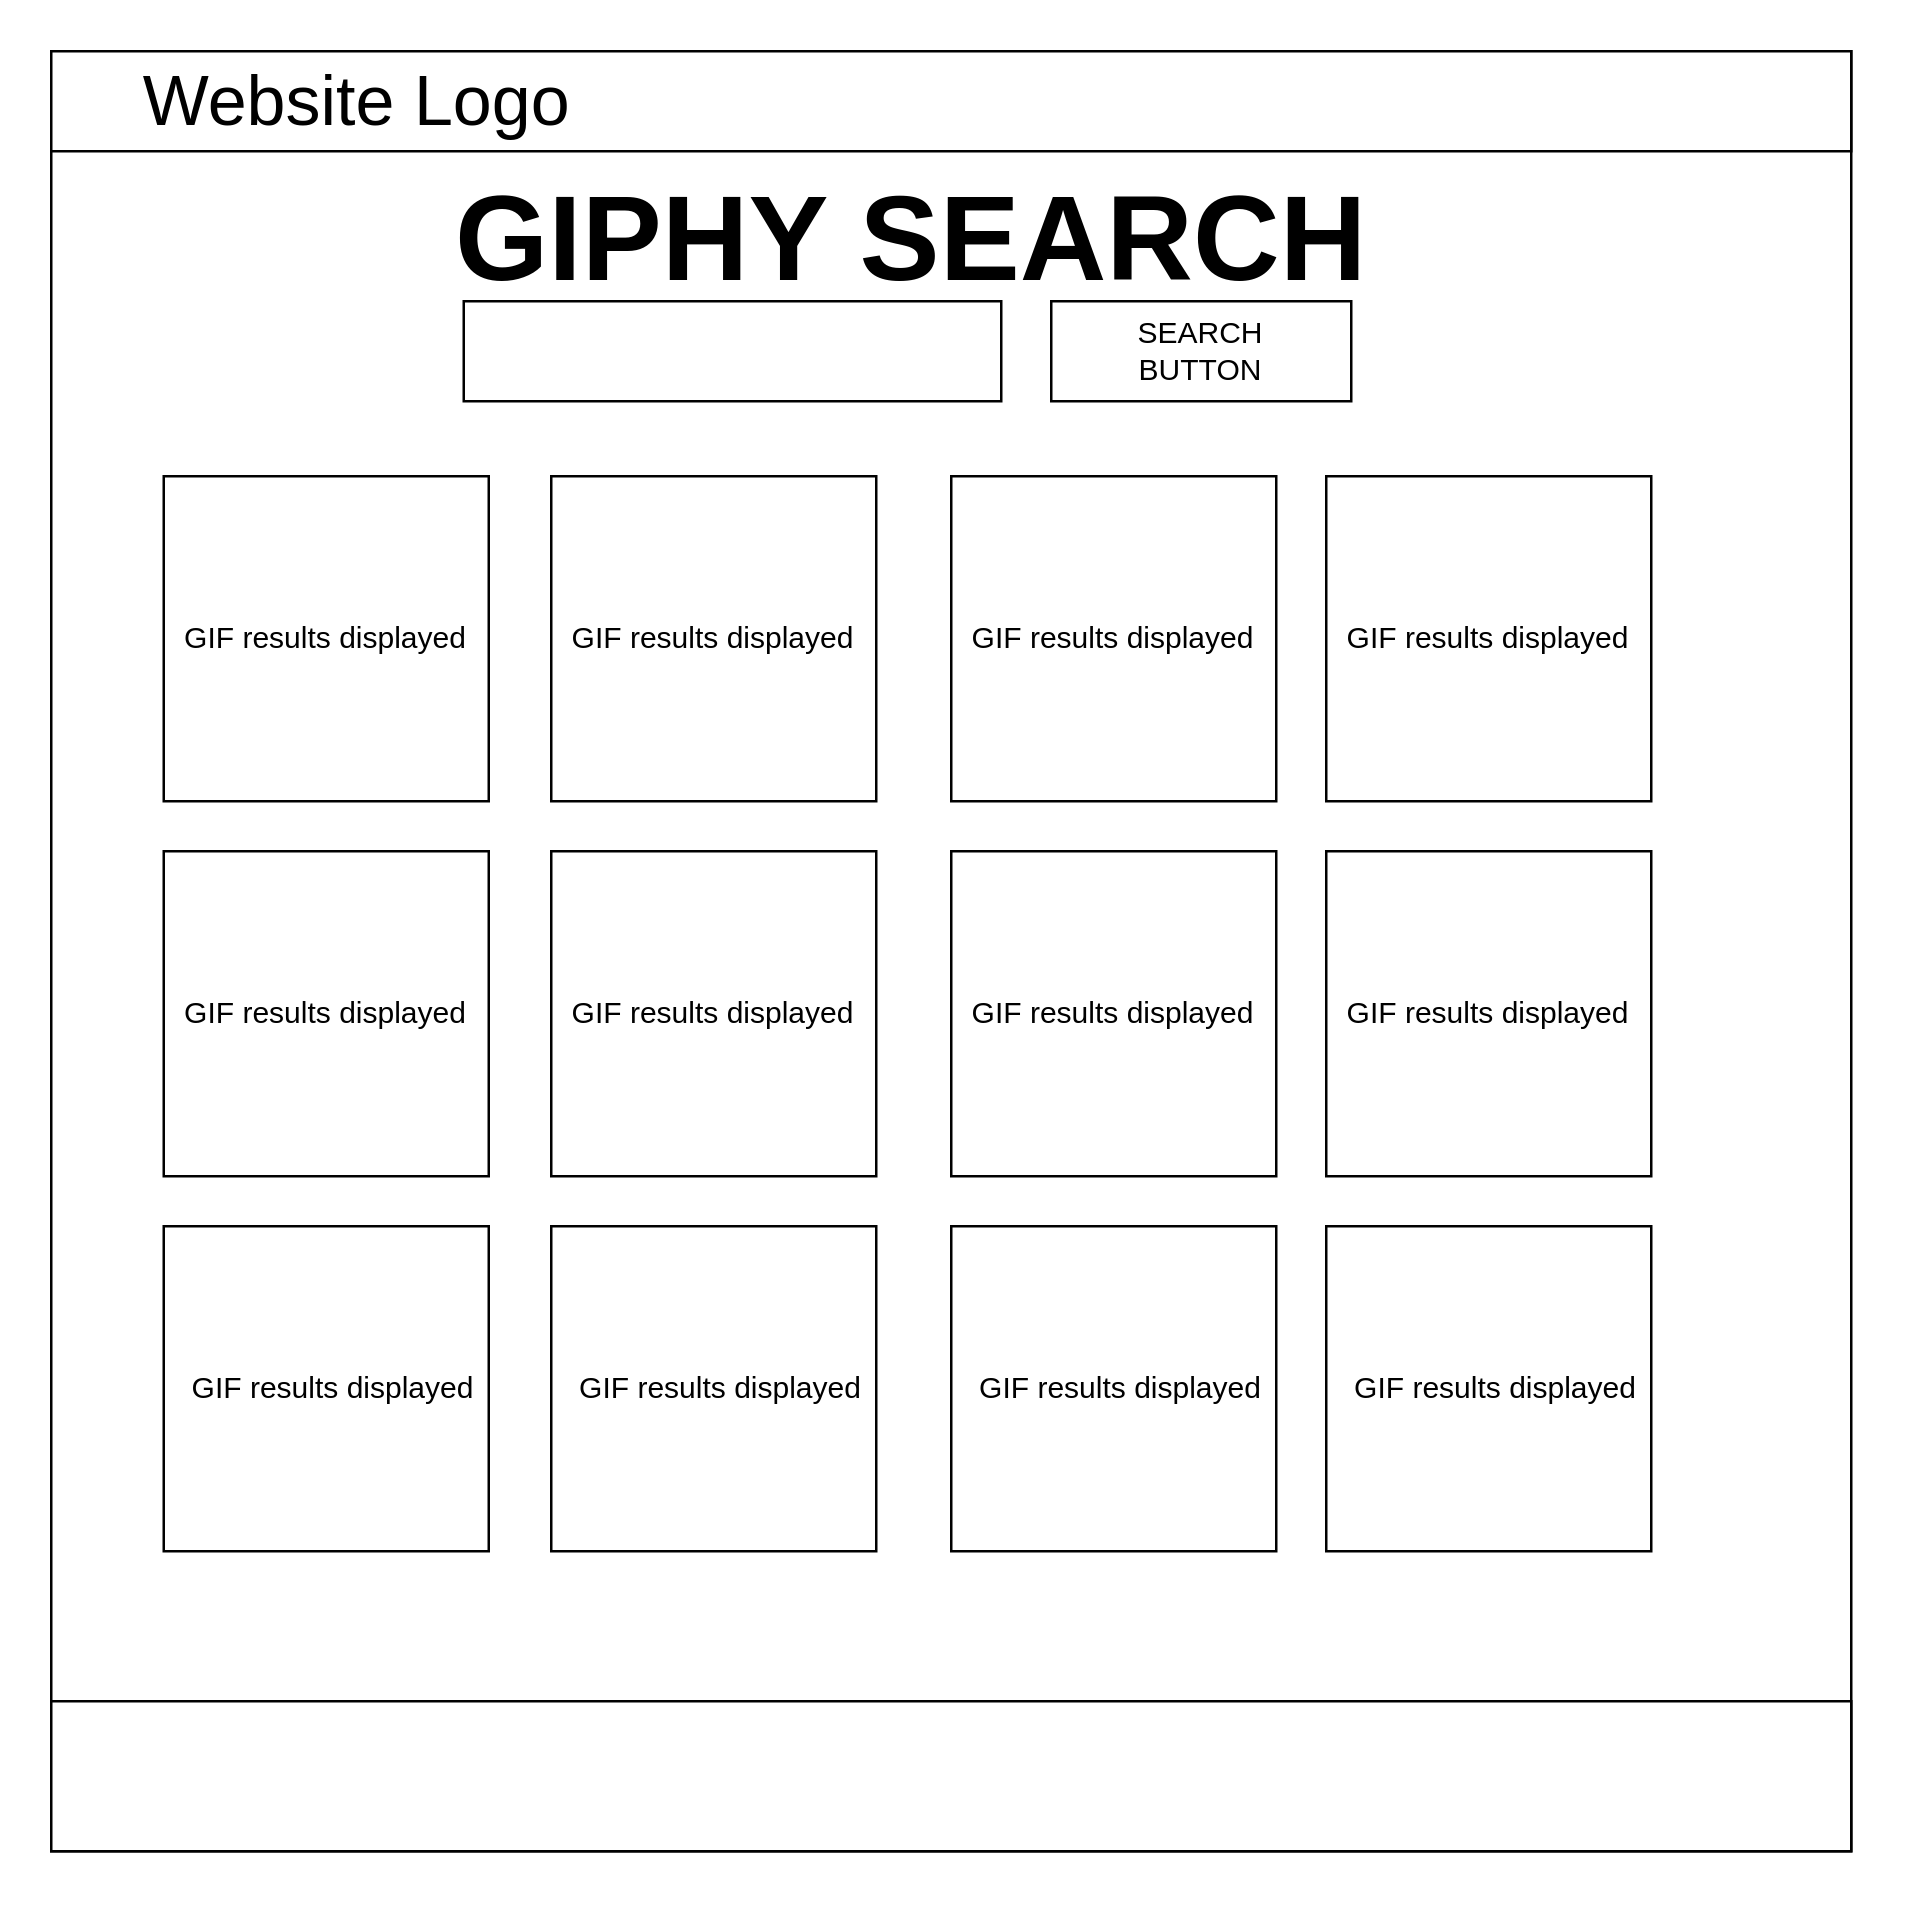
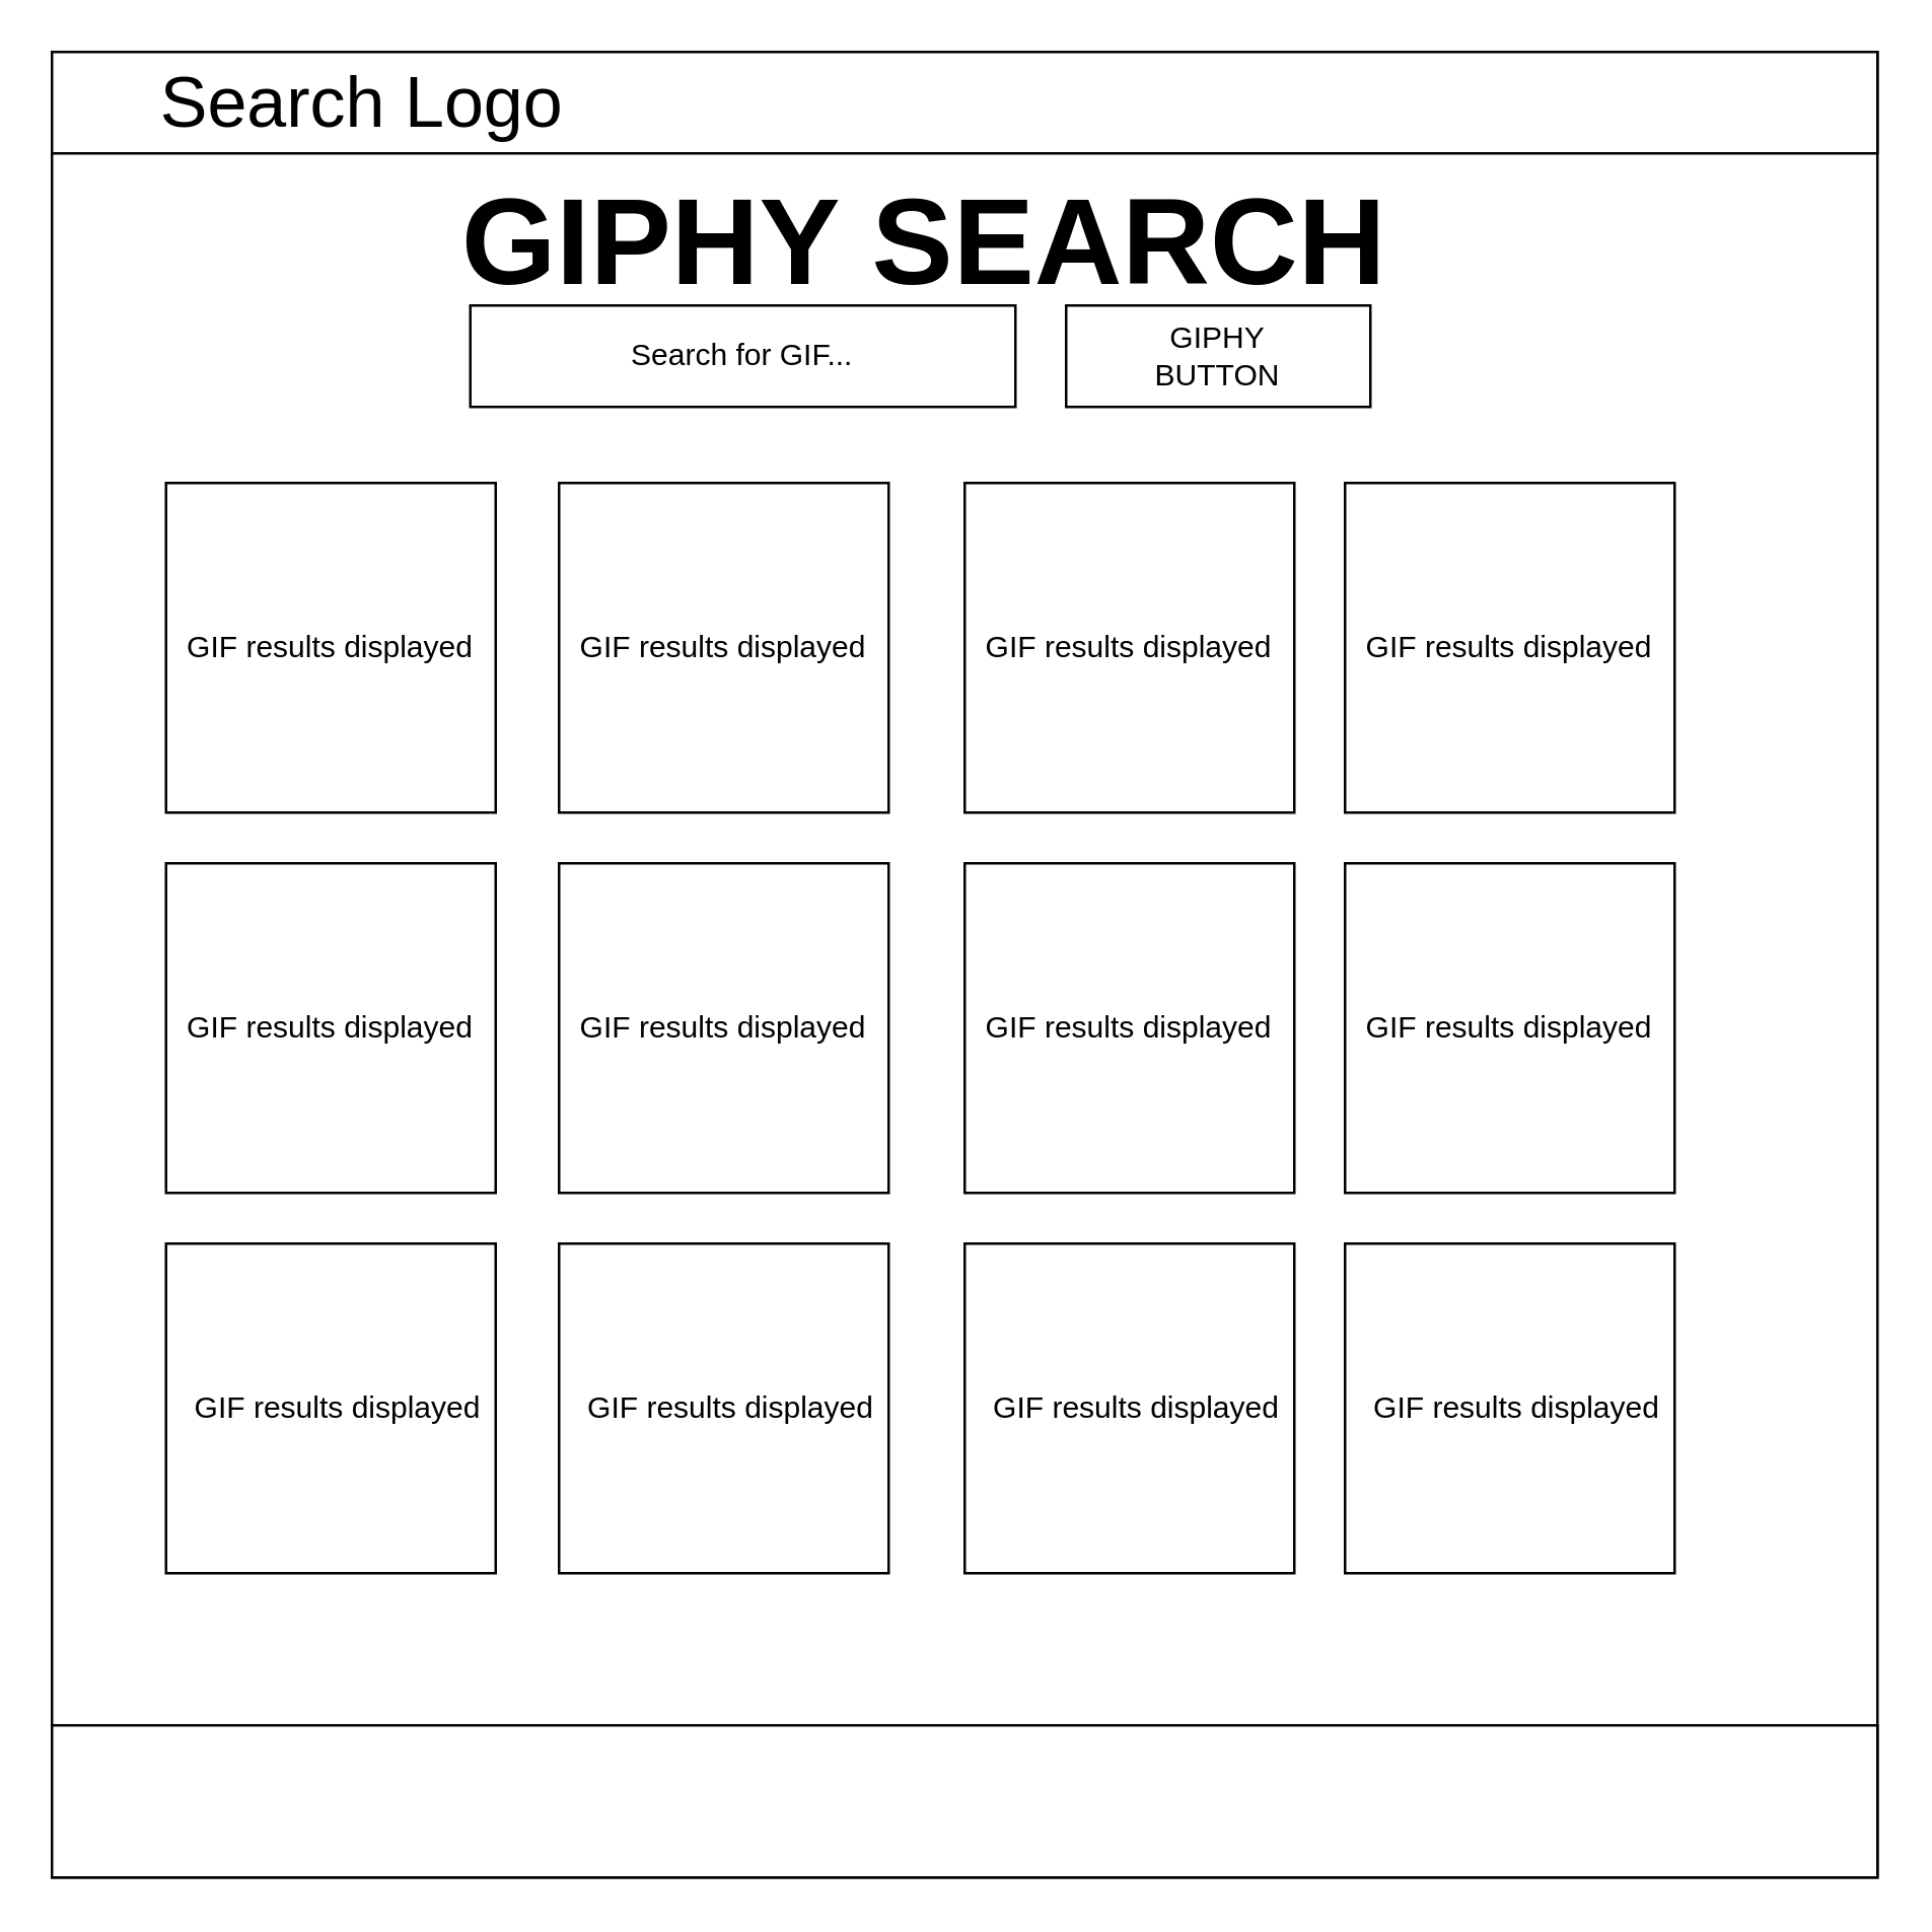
- <mxCell id="34" value="Website Logo" style="text;html=1;align=center;verticalAlign=middle;whiteSpace=wrap;rounded=0;fontSize=28;" vertex="1" parent="1"><mxGeometry x="45" y="20" width="195" height="40" as="geometry" /></mxCell>
+ <mxCell id="34" value="Search Logo" style="text;html=1;align=center;verticalAlign=middle;whiteSpace=wrap;rounded=0;fontSize=28;" vertex="1" parent="1"><mxGeometry x="45" y="20" width="195" height="40" as="geometry" /></mxCell>
+ <mxCell id="7" value="Search for GIF..." style="text;html=1;align=center;verticalAlign=middle;whiteSpace=wrap;rounded=0;" vertex="1" parent="1"><mxGeometry x="195" y="125" width="195" height="30" as="geometry" /></mxCell>
- <mxCell id="9" value="SEARCH BUTTON" style="text;html=1;align=center;verticalAlign=middle;whiteSpace=wrap;rounded=0;" vertex="1" parent="1"><mxGeometry x="450" y="125" width="60" height="30" as="geometry" /></mxCell>
+ <mxCell id="9" value="GIPHY BUTTON" style="text;html=1;align=center;verticalAlign=middle;whiteSpace=wrap;rounded=0;" vertex="1" parent="1"><mxGeometry x="450" y="125" width="60" height="30" as="geometry" /></mxCell>
